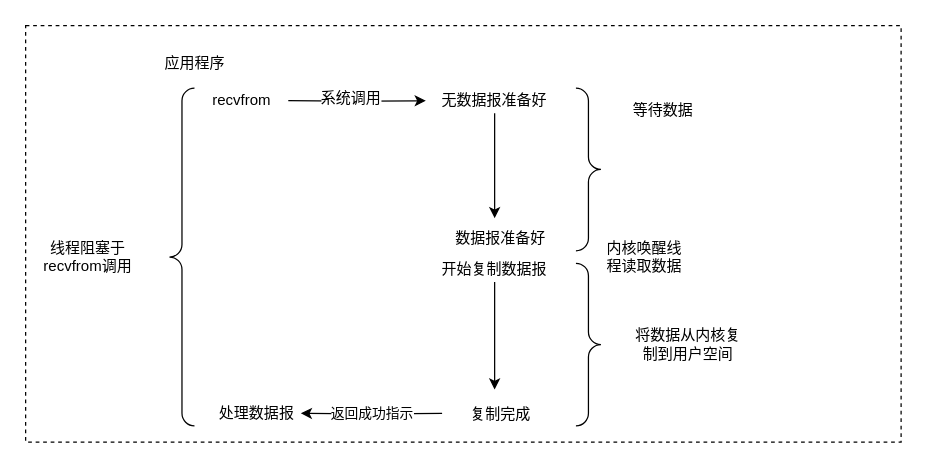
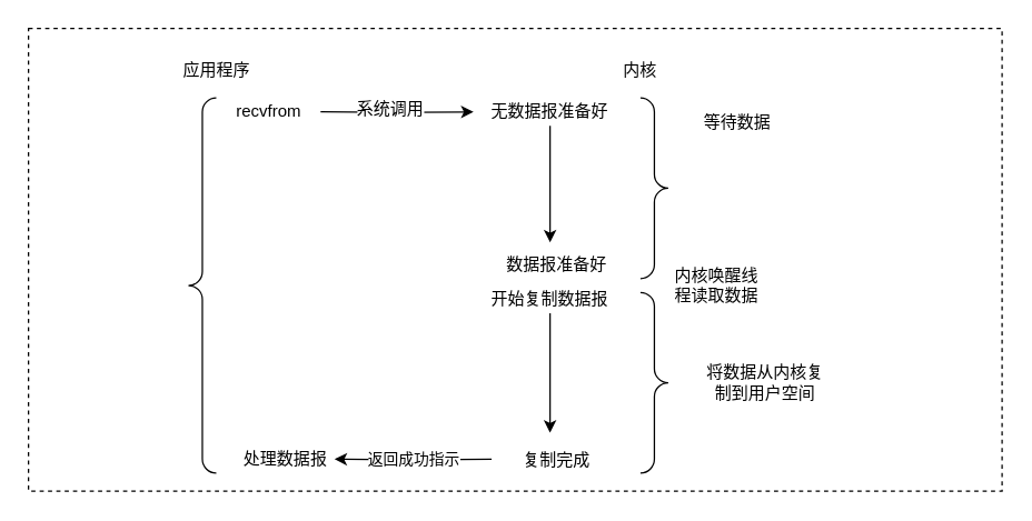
+ <mxCell id="7" value="内核" style="text;html=1;strokeColor=none;fillColor=none;align=center;verticalAlign=middle;whiteSpace=wrap;rounded=0;" parent="1" vertex="1"><mxGeometry x="440" y="40" width="40" height="20" as="geometry" /></mxCell>
- <mxCell id="22" value="线程阻塞于recvfrom调用" style="text;html=1;strokeColor=none;fillColor=none;align=center;verticalAlign=middle;whiteSpace=wrap;rounded=0;" parent="1" vertex="1"><mxGeometry x="30" y="195" width="80" height="20" as="geometry" /></mxCell>
